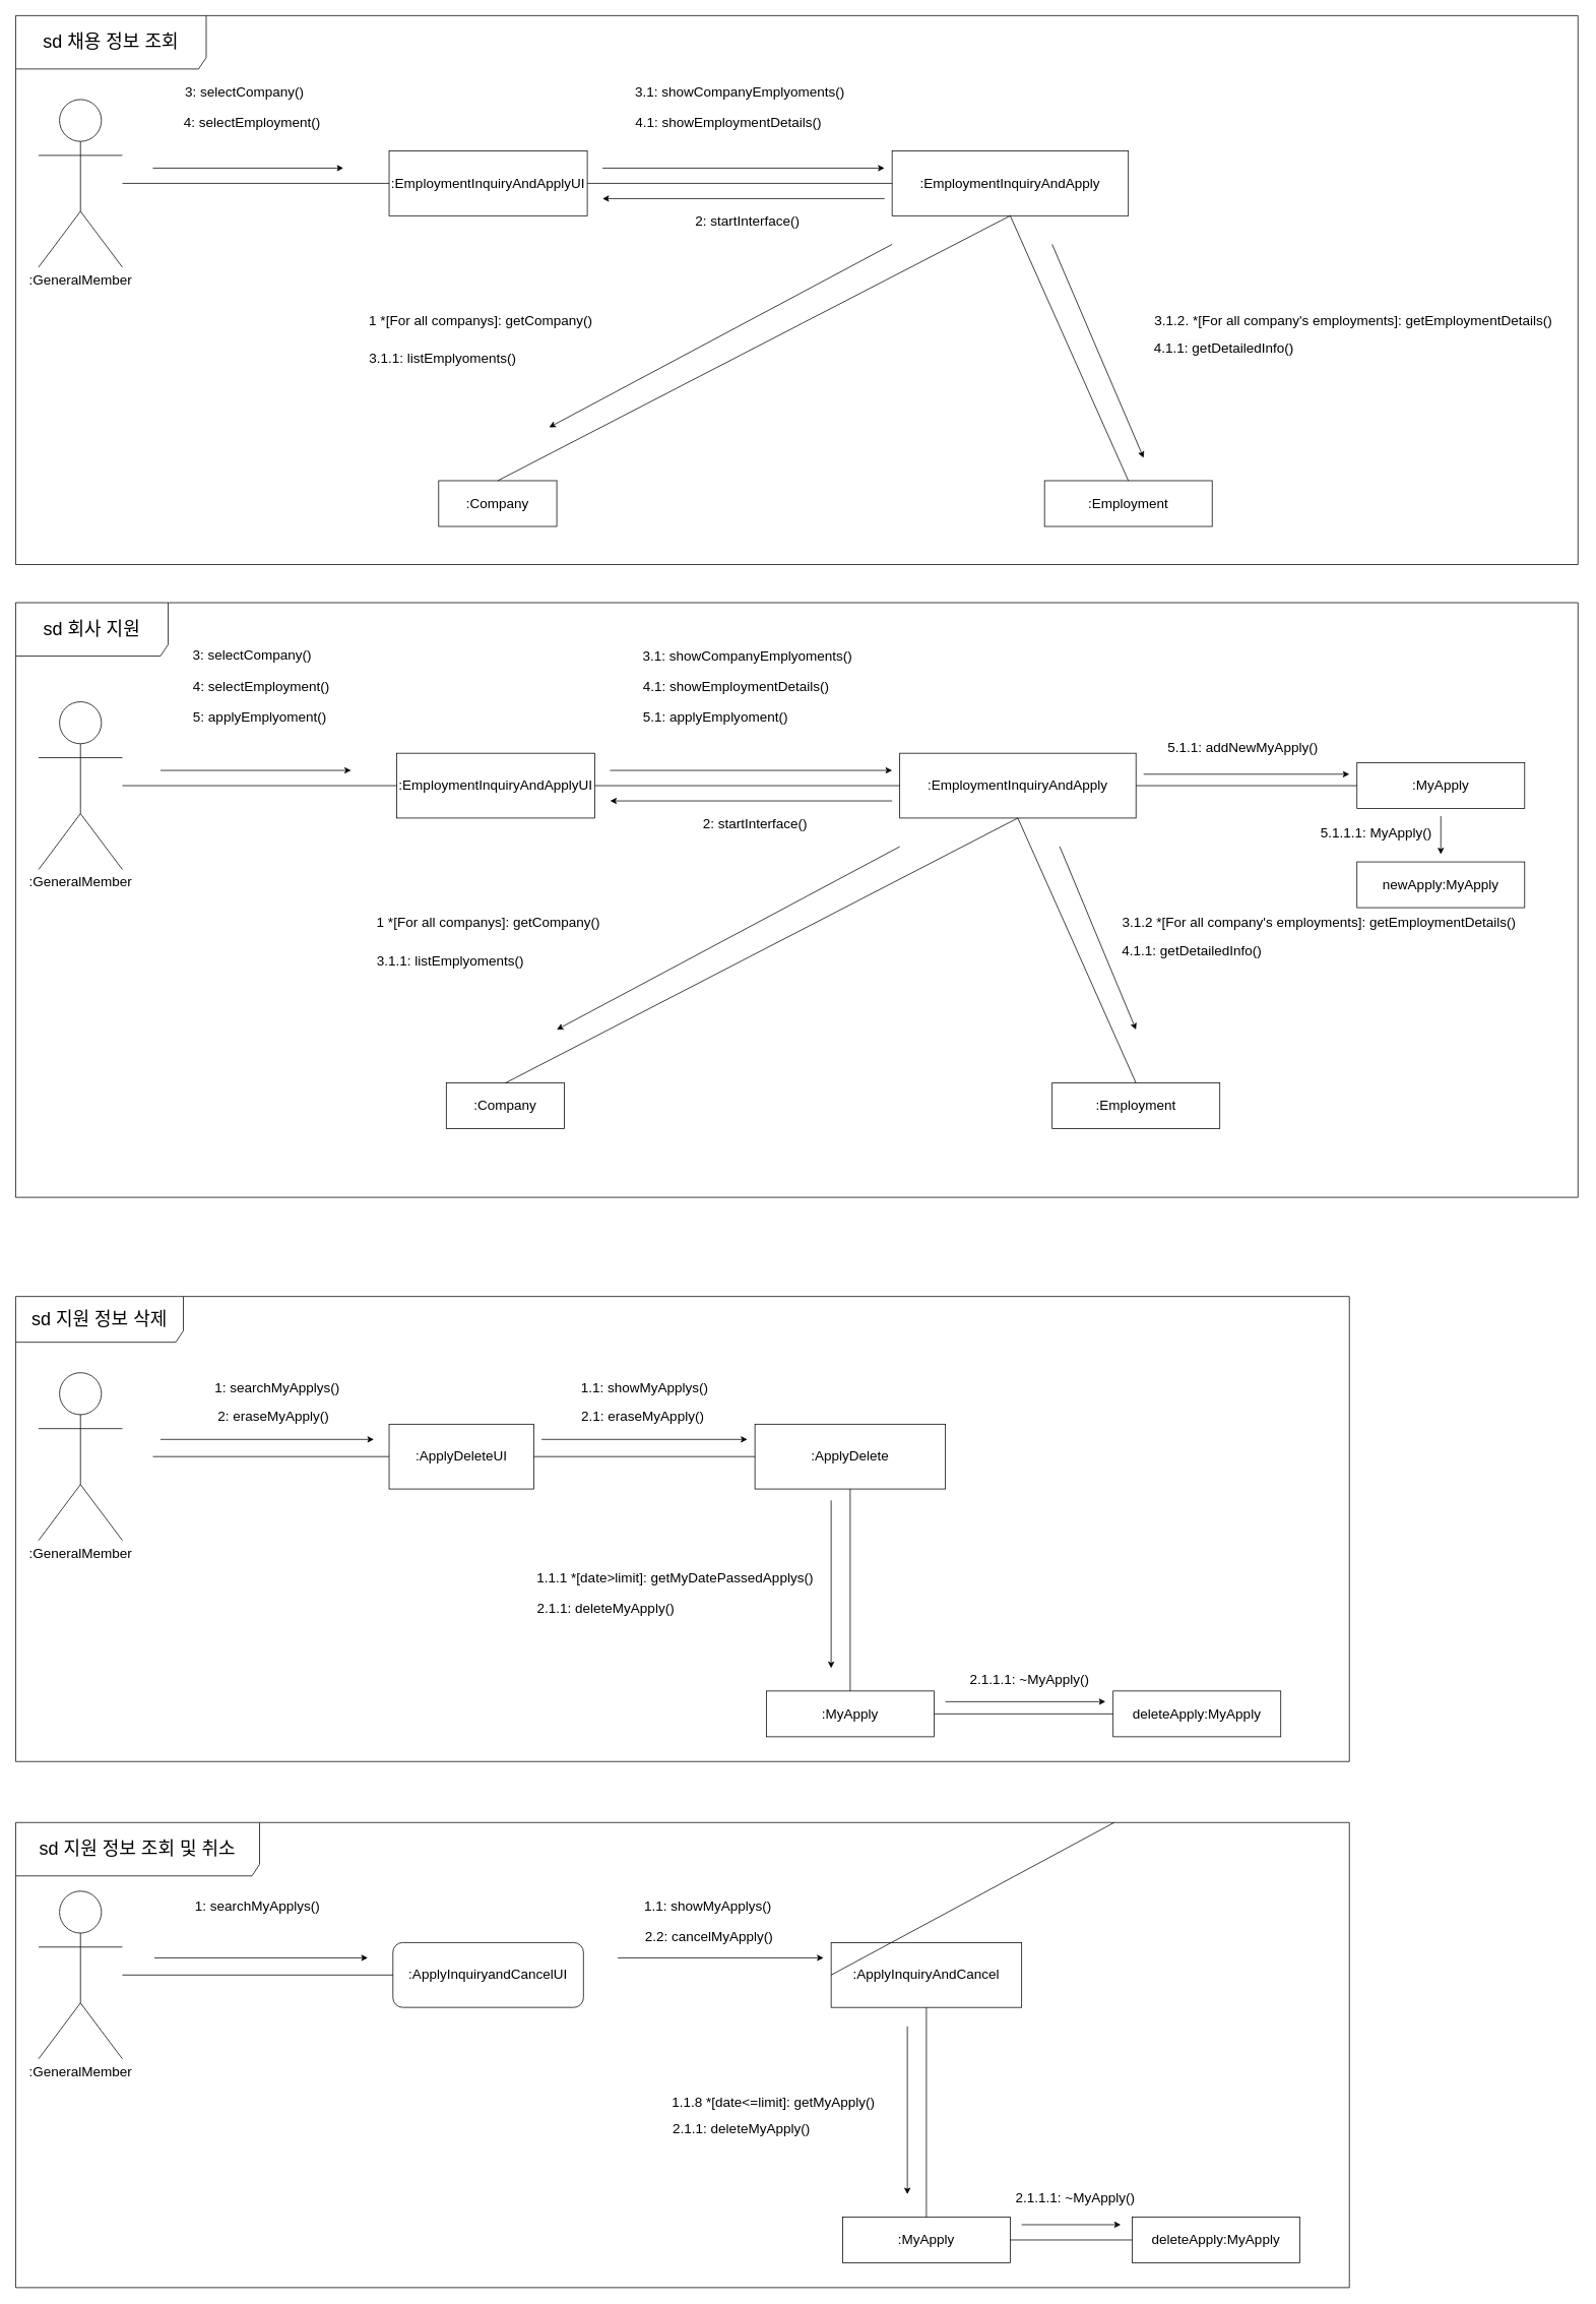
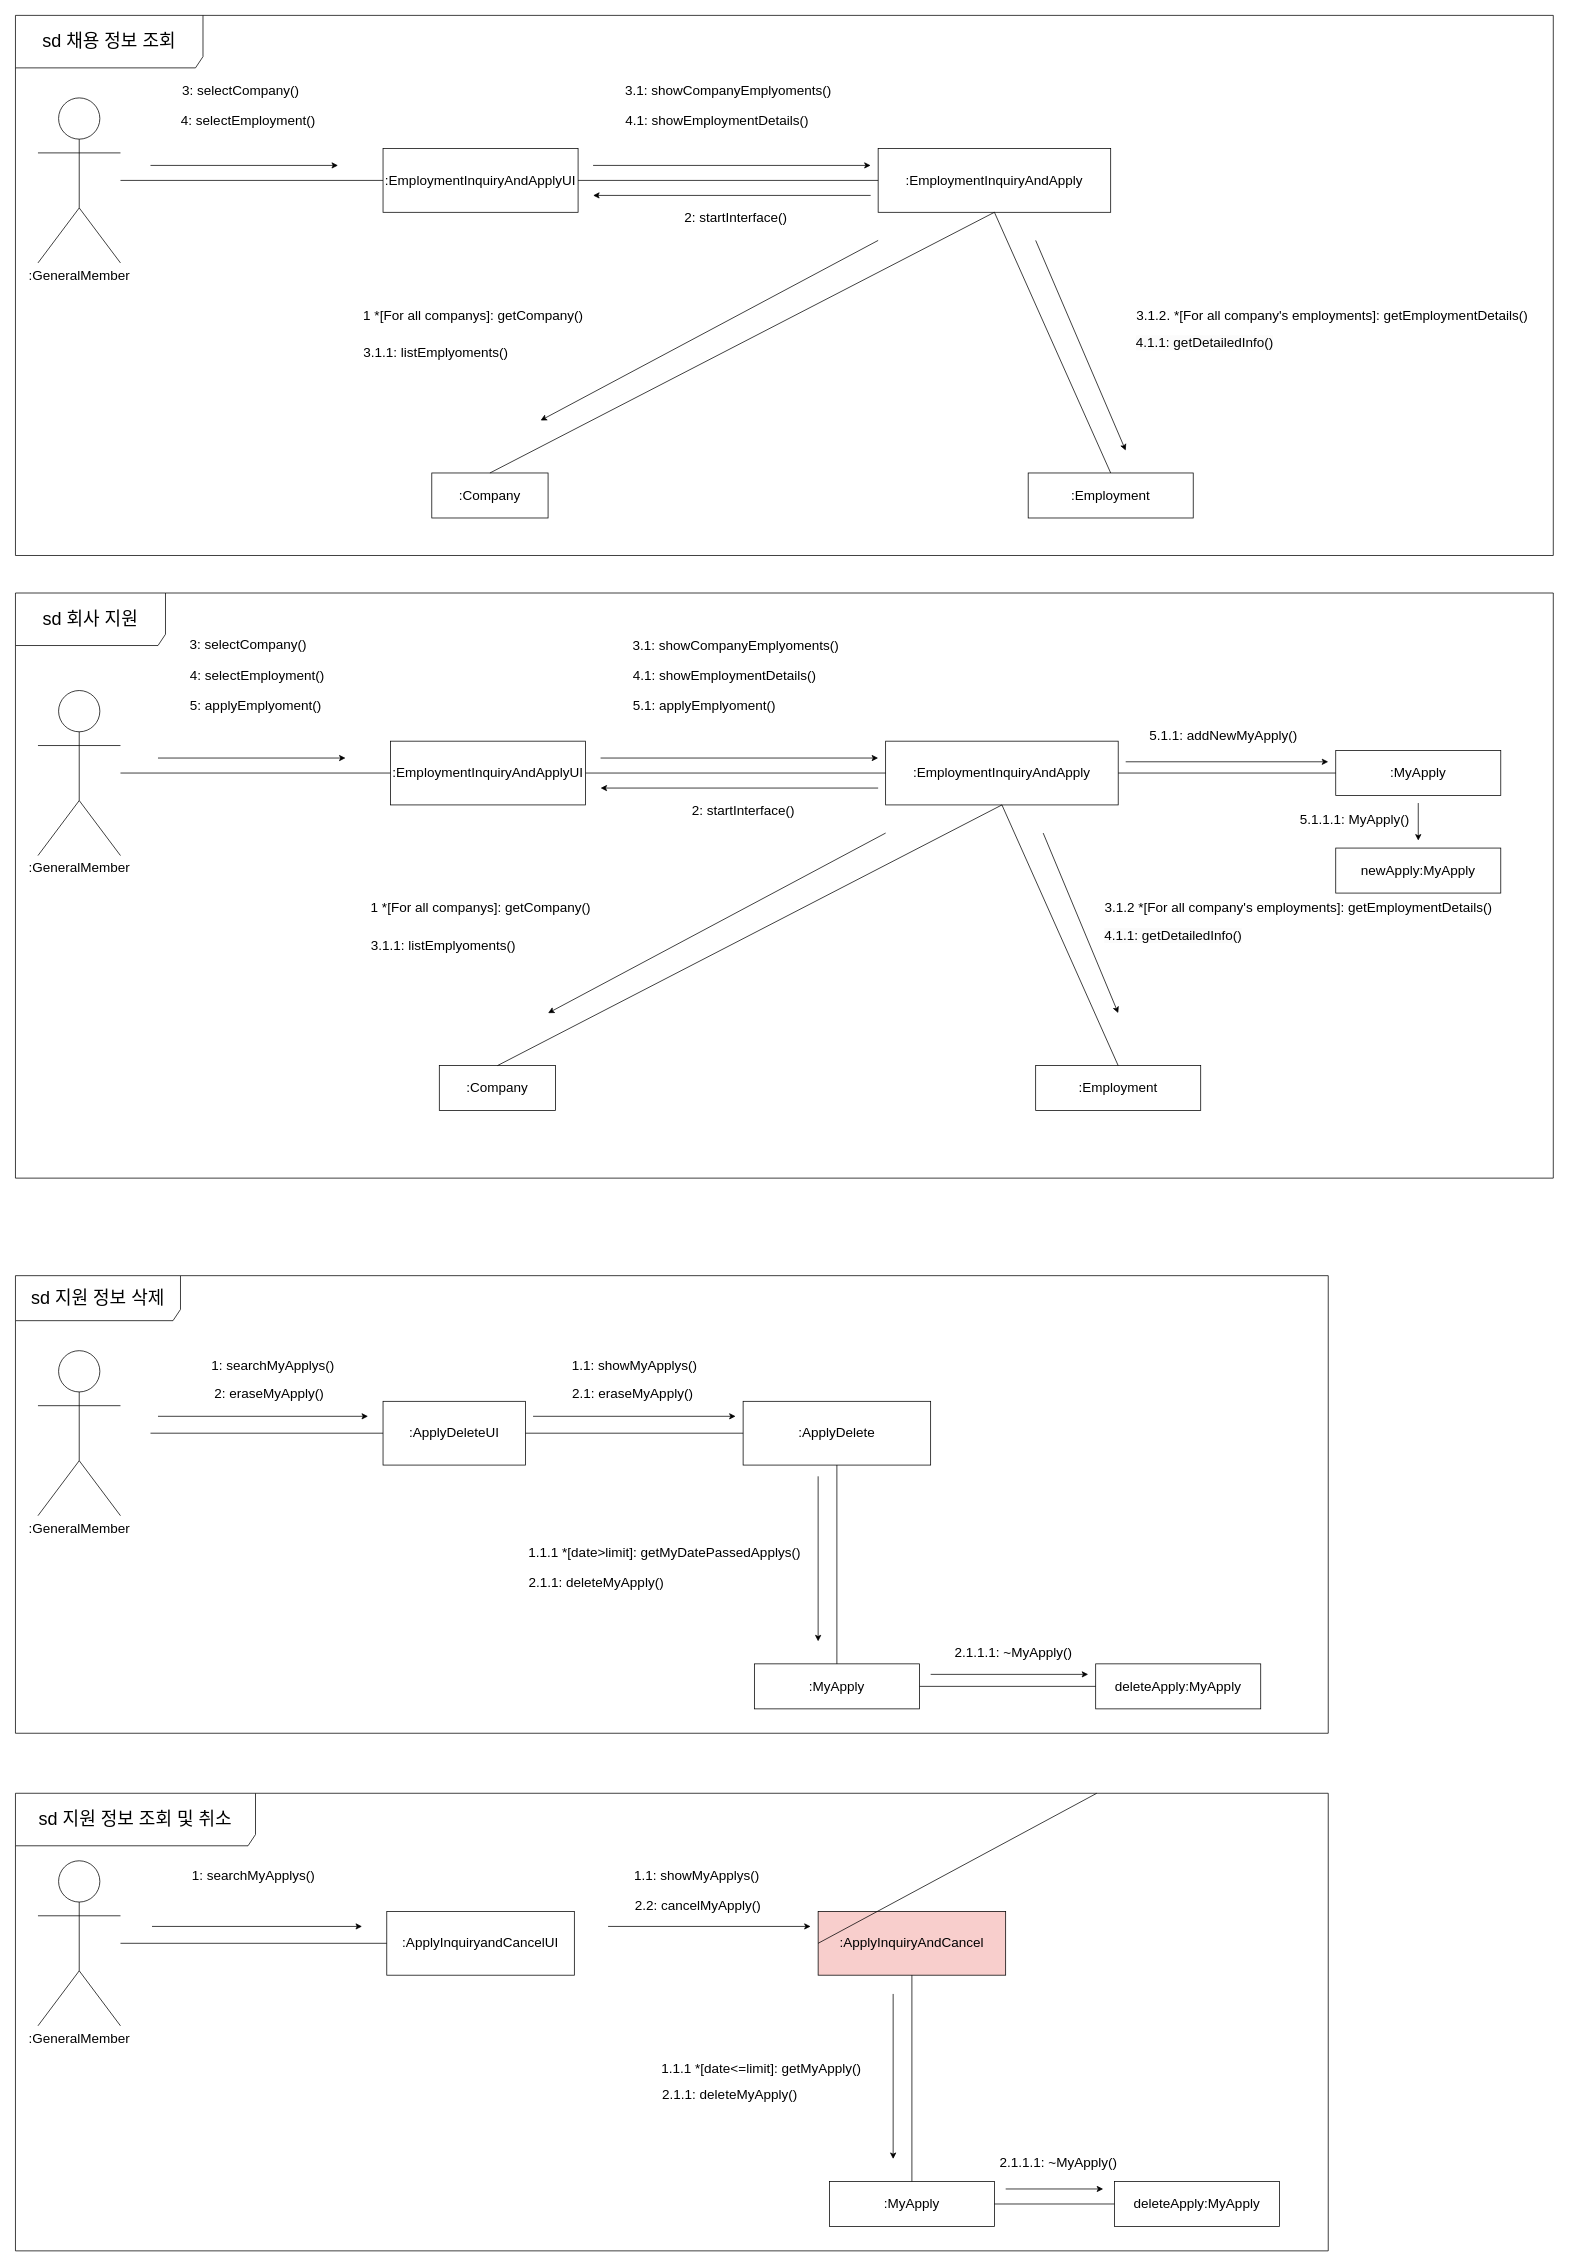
- <mxCell id="55" value="&lt;font style=&quot;font-size: 18px;&quot;&gt;:ApplyInquiryandCancelUI&lt;/font&gt;" style="whiteSpace=wrap;html=1;rounded=1;" parent="1" vertex="1"><mxGeometry x="515" y="2547.5" width="250" height="85" as="geometry" /></mxCell>
+ <mxCell id="55" value="&lt;font style=&quot;font-size: 18px;&quot;&gt;:ApplyInquiryandCancelUI&lt;/font&gt;" style="rounded=0;whiteSpace=wrap;html=1;" parent="1" vertex="1"><mxGeometry x="515" y="2547.5" width="250" height="85" as="geometry" /></mxCell>
- <mxCell id="56" value="&lt;font style=&quot;font-size: 18px;&quot;&gt;:ApplyInquiryAndCancel&lt;/font&gt;" style="rounded=0;whiteSpace=wrap;html=1;" parent="1" vertex="1"><mxGeometry x="1090" y="2547.5" width="250" height="85" as="geometry" /></mxCell>
+ <mxCell id="56" value="&lt;font style=&quot;font-size: 18px;&quot;&gt;:ApplyInquiryAndCancel&lt;/font&gt;" style="rounded=0;whiteSpace=wrap;html=1;fillColor=#f8cecc;" parent="1" vertex="1"><mxGeometry x="1090" y="2547.5" width="250" height="85" as="geometry" /></mxCell>
- <mxCell id="66" value="&lt;font style=&quot;font-size: 18px;&quot;&gt;1.1.8 *[date&amp;lt;=limit]: getMyApply()&lt;/font&gt;" style="text;html=1;align=center;verticalAlign=middle;resizable=0;points=[];autosize=1;strokeColor=none;fillColor=none;" parent="1" vertex="1"><mxGeometry x="869" y="2738" width="290" height="40" as="geometry" /></mxCell>
+ <mxCell id="66" value="&lt;font style=&quot;font-size: 18px;&quot;&gt;1.1.1 *[date&amp;lt;=limit]: getMyApply()&lt;/font&gt;" style="text;html=1;align=center;verticalAlign=middle;resizable=0;points=[];autosize=1;strokeColor=none;fillColor=none;" parent="1" vertex="1"><mxGeometry x="869" y="2738" width="290" height="40" as="geometry" /></mxCell>
